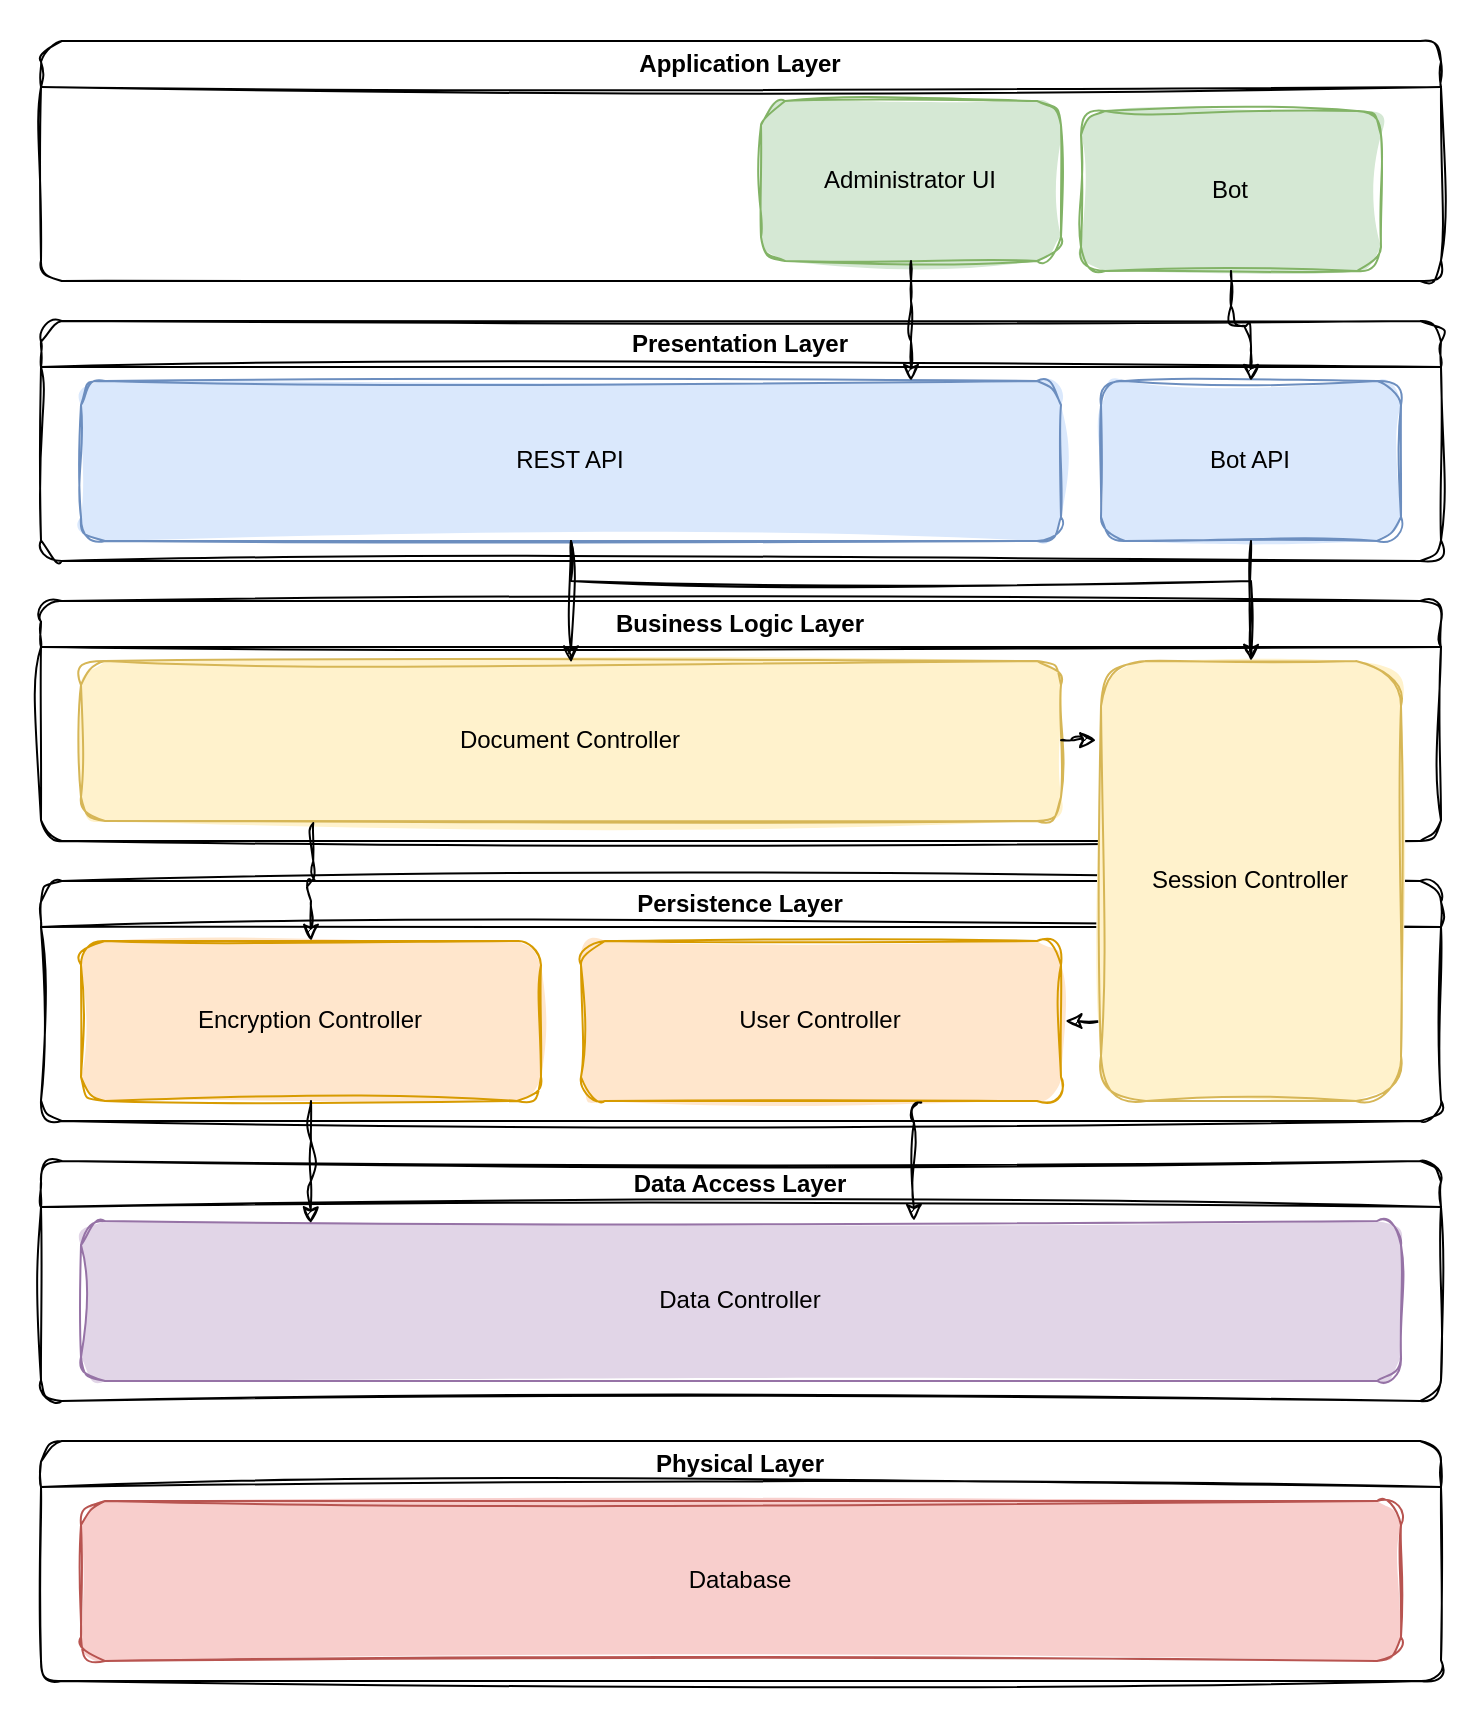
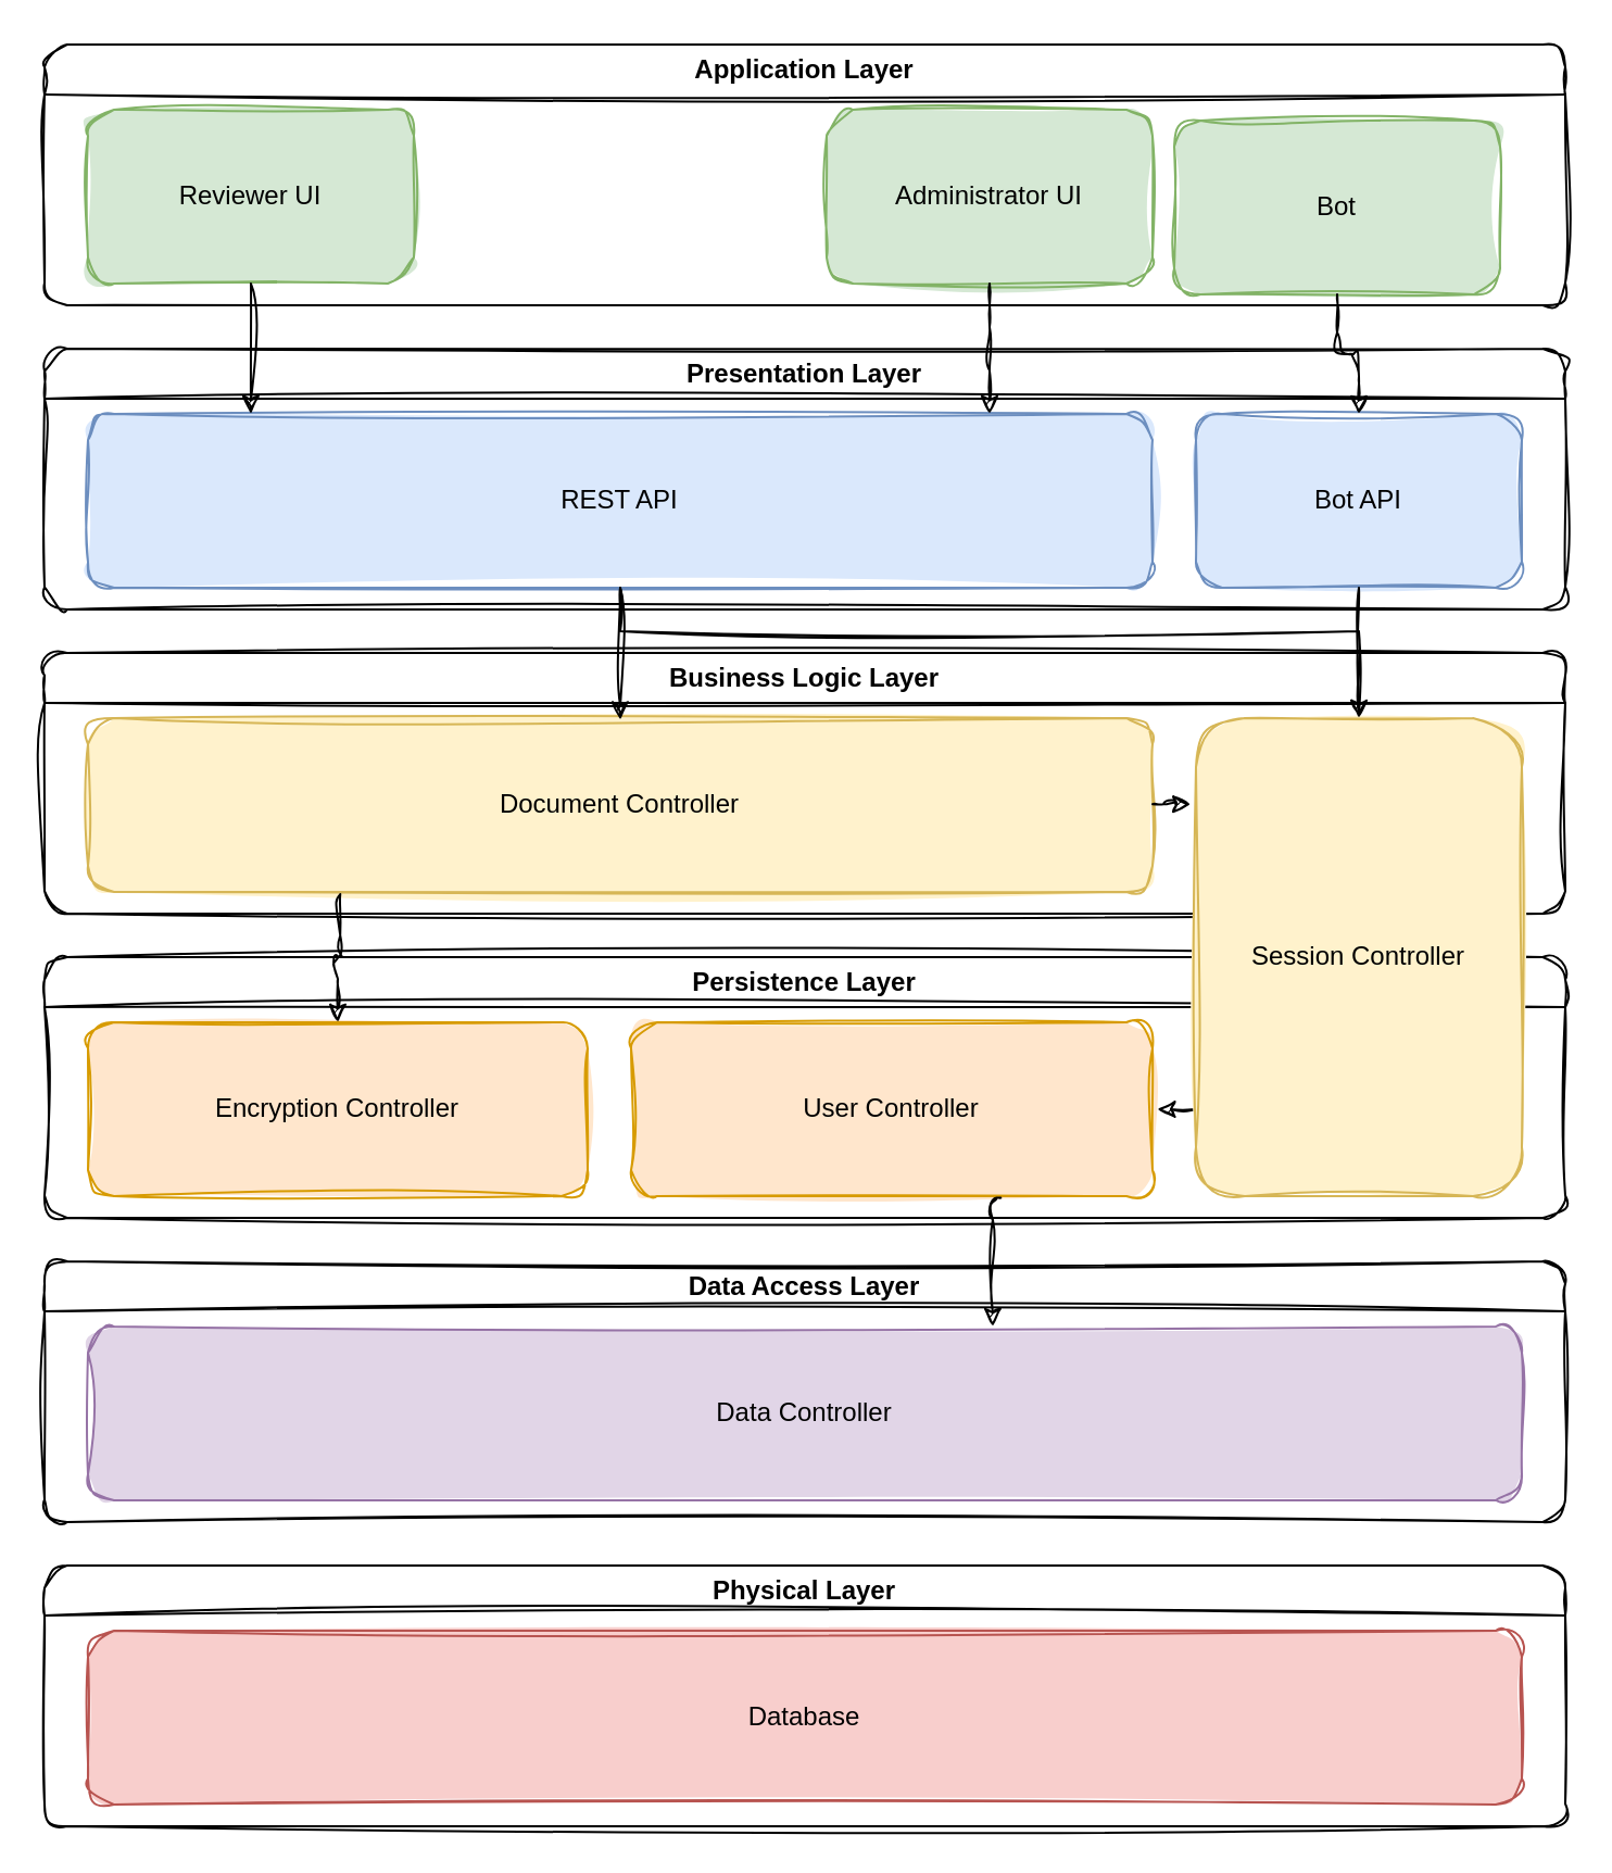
+ <mxCell id="13" value="Reviewer UI" style="rounded=1;whiteSpace=wrap;html=1;glass=0;fillColor=#d5e8d4;strokeColor=#82b366;fillStyle=solid;sketch=1;curveFitting=1;jiggle=2;" parent="12" vertex="1"><mxGeometry x="20" y="30" width="150" height="80" as="geometry" /></mxCell>
+ <mxCell id="20" style="edgeStyle=orthogonalEdgeStyle;rounded=1;sketch=1;hachureGap=4;jiggle=2;curveFitting=1;orthogonalLoop=1;jettySize=auto;html=1;entryX=0.153;entryY=0;entryDx=0;entryDy=0;entryPerimeter=0;fontFamily=Architects Daughter;fontSource=https%3A%2F%2Ffonts.googleapis.com%2Fcss%3Ffamily%3DArchitects%2BDaughter;fontSize=16;" parent="1" source="13" target="3" edge="1"><mxGeometry relative="1" as="geometry" /></mxCell>
- <mxCell id="25" style="edgeStyle=orthogonalEdgeStyle;rounded=1;sketch=1;hachureGap=4;jiggle=2;curveFitting=1;orthogonalLoop=1;jettySize=auto;html=1;entryX=0.174;entryY=0.015;entryDx=0;entryDy=0;entryPerimeter=0;fontFamily=Architects Daughter;fontSource=https%3A%2F%2Ffonts.googleapis.com%2Fcss%3Ffamily%3DArchitects%2BDaughter;fontSize=16;" parent="1" source="10" target="8" edge="1"><mxGeometry relative="1" as="geometry" /></mxCell>
